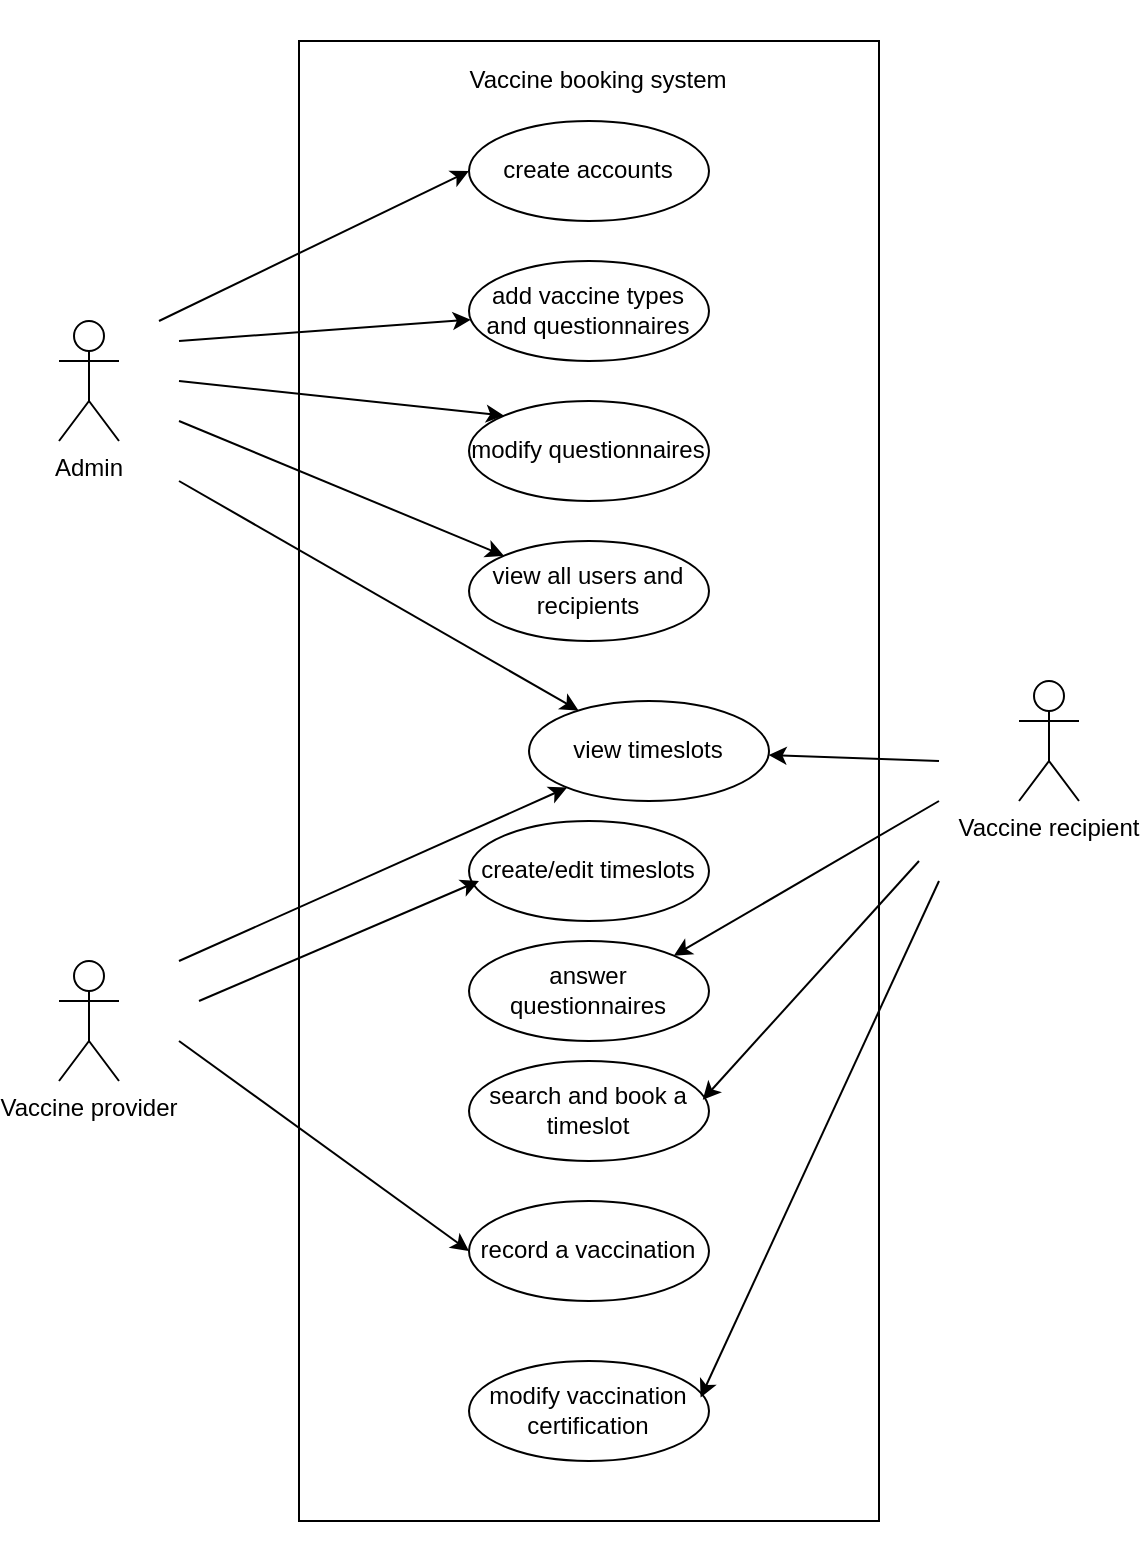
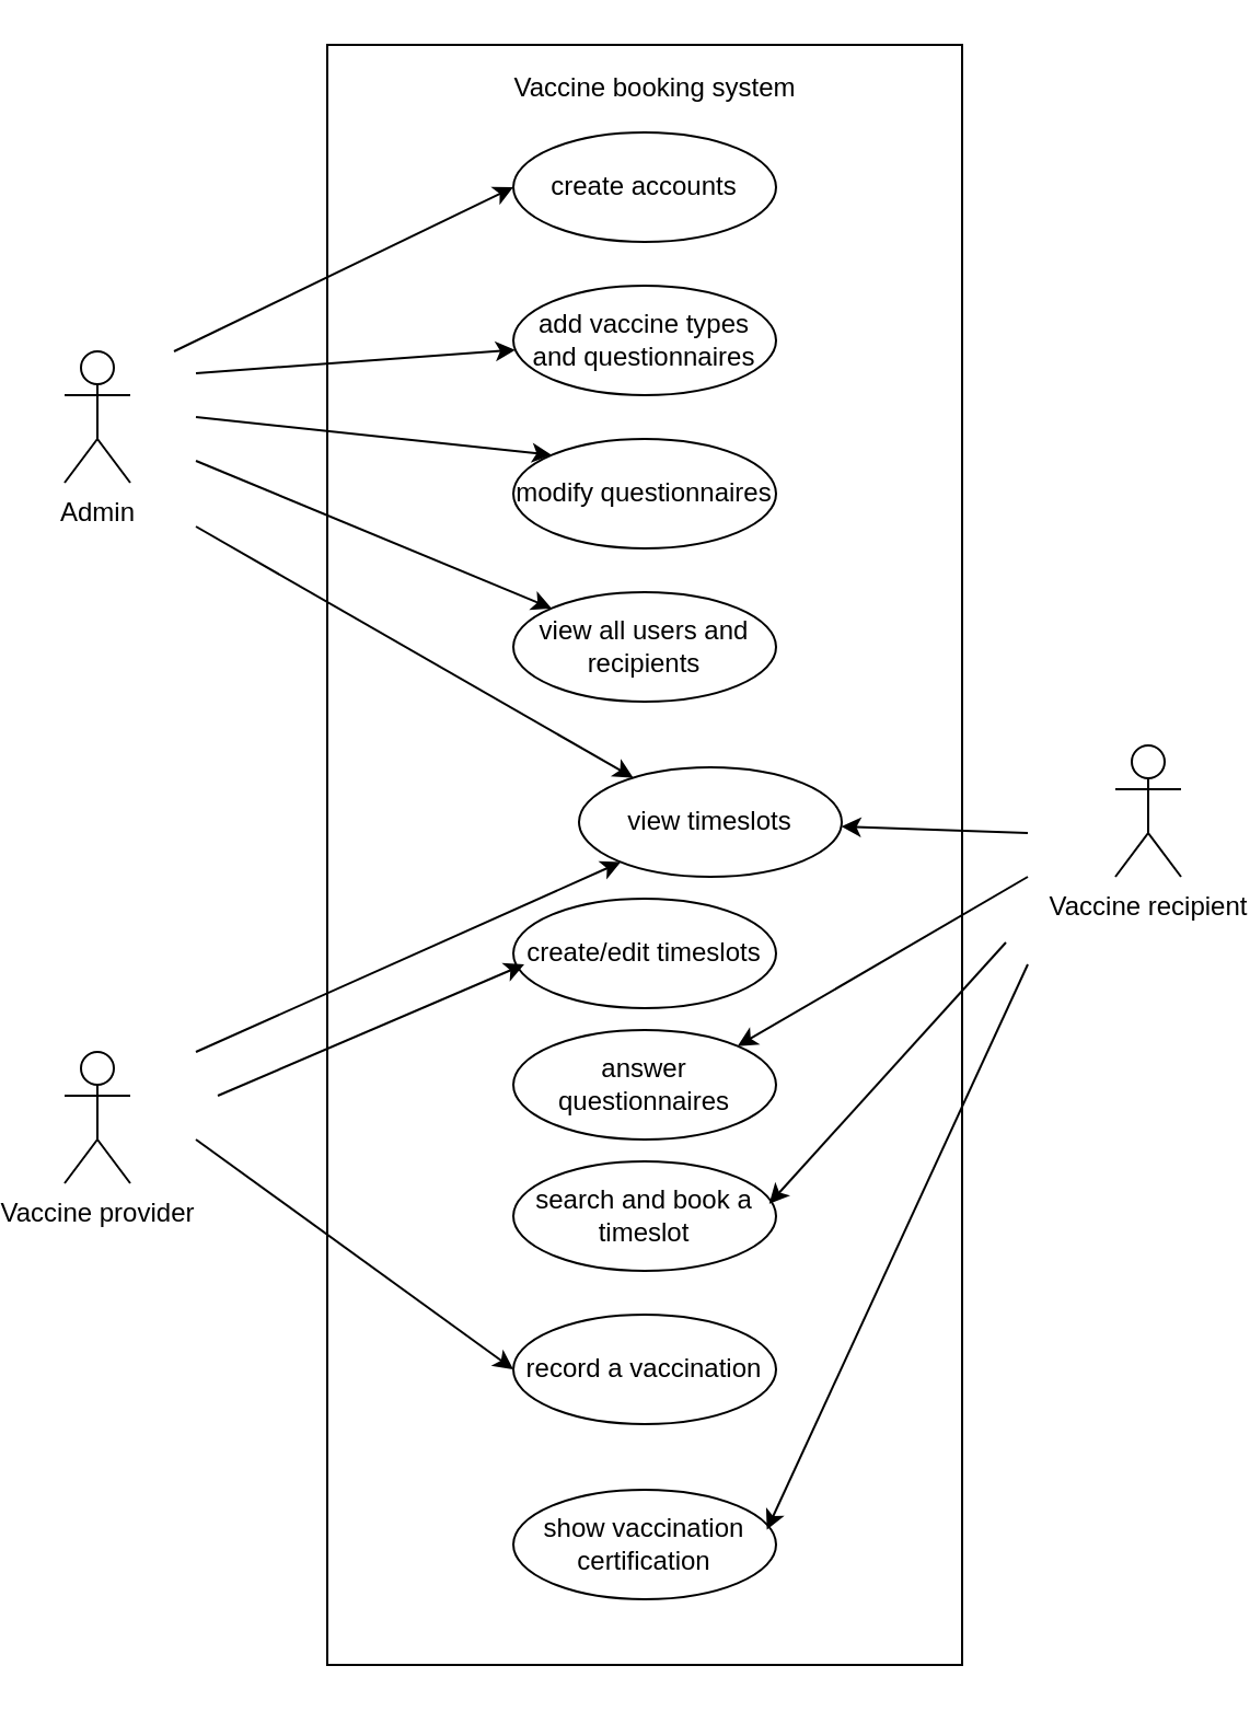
- <mxCell id="13" value="modify vaccination certification" style="ellipse;whiteSpace=wrap;html=1;" vertex="1" parent="1"><mxGeometry x="225" y="680" width="120" height="50" as="geometry" /></mxCell>
+ <mxCell id="13" value="show vaccination certification" style="ellipse;whiteSpace=wrap;html=1;" vertex="1" parent="1"><mxGeometry x="225" y="680" width="120" height="50" as="geometry" /></mxCell>
